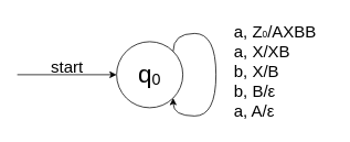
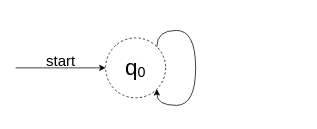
- <mxCell id="6" value="&lt;font style=&quot;font-size: 20px;&quot;&gt;a, Z&lt;/font&gt;&lt;font style=&quot;font-size: 11px;&quot;&gt;0&lt;/font&gt;&lt;font style=&quot;font-size: 20px;&quot;&gt;/AXBB&lt;br&gt;a, X/XB&lt;br&gt;b, X/B&lt;br&gt;b, B/ε&lt;br&gt;a, A/ε&lt;br&gt;&lt;/font&gt;" style="text;html=1;align=left;verticalAlign=middle;resizable=0;points=[];autosize=1;strokeColor=none;fillColor=none;" vertex="1" parent="1"><mxGeometry x="280" y="20" width="120" height="130" as="geometry" /></mxCell>
- <mxCell id="2" value="&lt;font style=&quot;font-size: 30px;&quot;&gt;q&lt;/font&gt;&lt;sub style=&quot;&quot;&gt;&lt;font style=&quot;font-size: 19px;&quot;&gt;0&lt;/font&gt;&lt;/sub&gt;" style="ellipse;whiteSpace=wrap;html=1;aspect=fixed;" vertex="1" parent="1"><mxGeometry x="140" y="50" width="80" height="80" as="geometry" /></mxCell>
+ <mxCell id="2" value="&lt;font style=&quot;font-size: 30px;&quot;&gt;q&lt;/font&gt;&lt;sub style=&quot;&quot;&gt;&lt;font style=&quot;font-size: 19px;&quot;&gt;0&lt;/font&gt;&lt;/sub&gt;" style="ellipse;whiteSpace=wrap;html=1;aspect=fixed;dashed=1;" vertex="1" parent="1"><mxGeometry x="140" y="50" width="80" height="80" as="geometry" /></mxCell>
